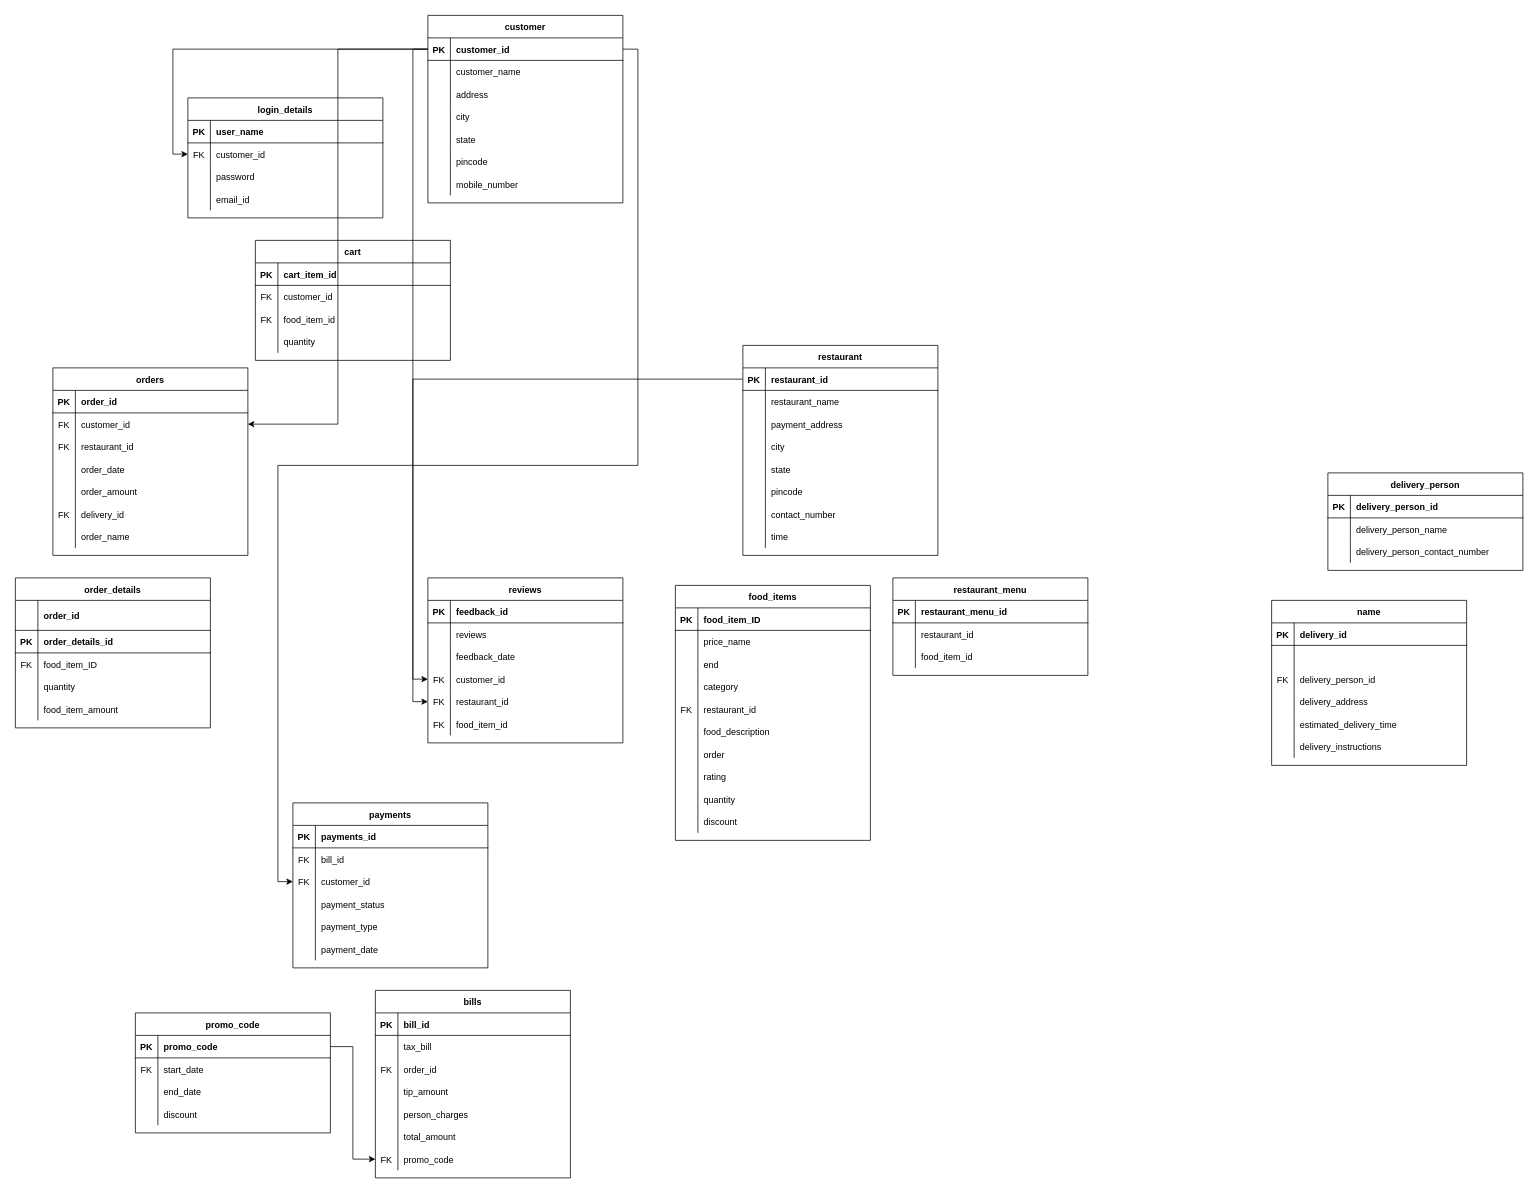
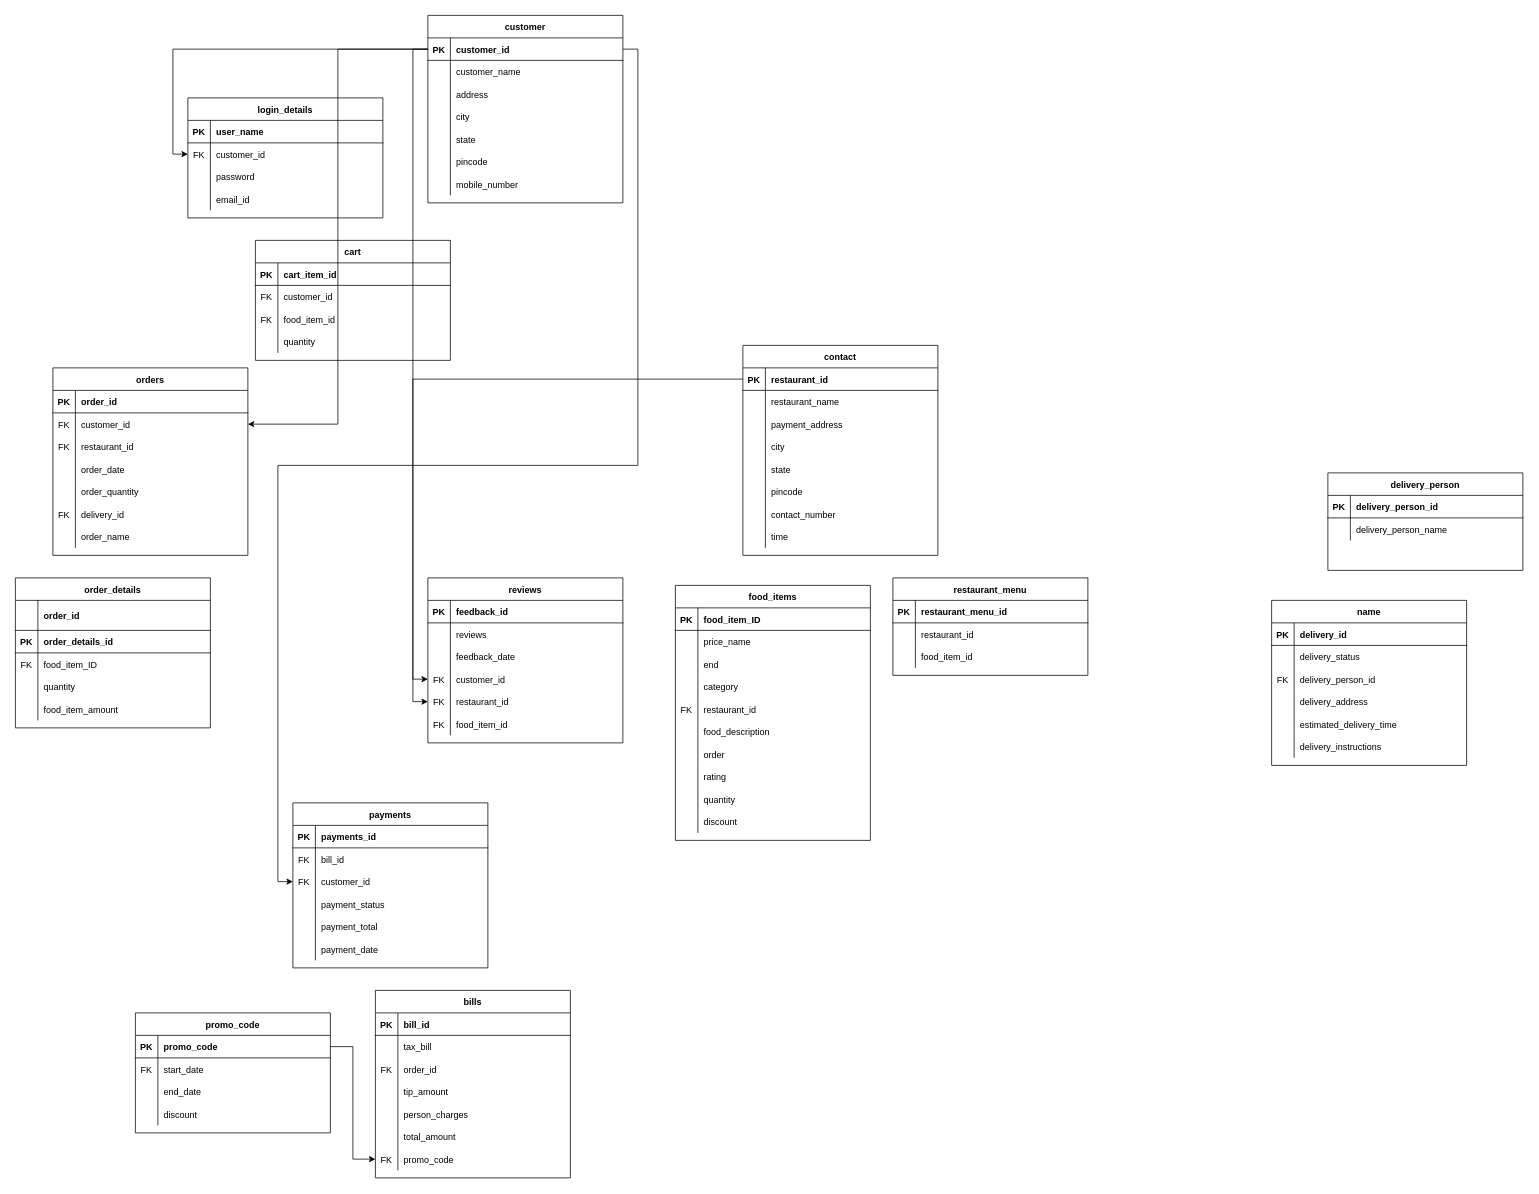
- <mxCell id="178" value="restaurant" style="shape=table;startSize=30;container=1;collapsible=1;childLayout=tableLayout;fixedRows=1;rowLines=0;fontStyle=1;align=center;resizeLast=1;" parent="1" vertex="1"><mxGeometry x="990" y="460" width="260" height="280" as="geometry" /></mxCell>
+ <mxCell id="178" value="contact" style="shape=table;startSize=30;container=1;collapsible=1;childLayout=tableLayout;fixedRows=1;rowLines=0;fontStyle=1;align=center;resizeLast=1;" parent="1" vertex="1"><mxGeometry x="990" y="460" width="260" height="280" as="geometry" /></mxCell>
- <mxCell id="117" value="order_amount" style="shape=partialRectangle;overflow=hidden;connectable=0;fillColor=none;top=0;left=0;bottom=0;right=0;align=left;spacingLeft=6;" parent="115" vertex="1"><mxGeometry x="30" width="230" height="30" as="geometry"><mxRectangle width="230" height="30" as="alternateBounds" /></mxGeometry></mxCell>
+ <mxCell id="117" value="order_quantity" style="shape=partialRectangle;overflow=hidden;connectable=0;fillColor=none;top=0;left=0;bottom=0;right=0;align=left;spacingLeft=6;" parent="115" vertex="1"><mxGeometry x="30" width="230" height="30" as="geometry"><mxRectangle width="230" height="30" as="alternateBounds" /></mxGeometry></mxCell>
- <mxCell id="231" value="delivery_person_contact_number" style="shape=partialRectangle;overflow=hidden;connectable=0;fillColor=none;top=0;left=0;bottom=0;right=0;align=left;spacingLeft=6;" parent="229" vertex="1"><mxGeometry x="30" width="230" height="30" as="geometry"><mxRectangle width="230" height="30" as="alternateBounds" /></mxGeometry></mxCell>
+ <mxCell id="209" value="delivery_status" style="shape=partialRectangle;overflow=hidden;connectable=0;fillColor=none;top=0;left=0;bottom=0;right=0;align=left;spacingLeft=6;" parent="207" vertex="1"><mxGeometry x="30" width="230" height="30" as="geometry"><mxRectangle width="230" height="30" as="alternateBounds" /></mxGeometry></mxCell>
- <mxCell id="174" value="payment_type" style="shape=partialRectangle;overflow=hidden;connectable=0;fillColor=none;top=0;left=0;bottom=0;right=0;align=left;spacingLeft=6;" parent="172" vertex="1"><mxGeometry x="30" width="230" height="30" as="geometry"><mxRectangle width="230" height="30" as="alternateBounds" /></mxGeometry></mxCell>
+ <mxCell id="174" value="payment_total" style="shape=partialRectangle;overflow=hidden;connectable=0;fillColor=none;top=0;left=0;bottom=0;right=0;align=left;spacingLeft=6;" parent="172" vertex="1"><mxGeometry x="30" width="230" height="30" as="geometry"><mxRectangle width="230" height="30" as="alternateBounds" /></mxGeometry></mxCell>
